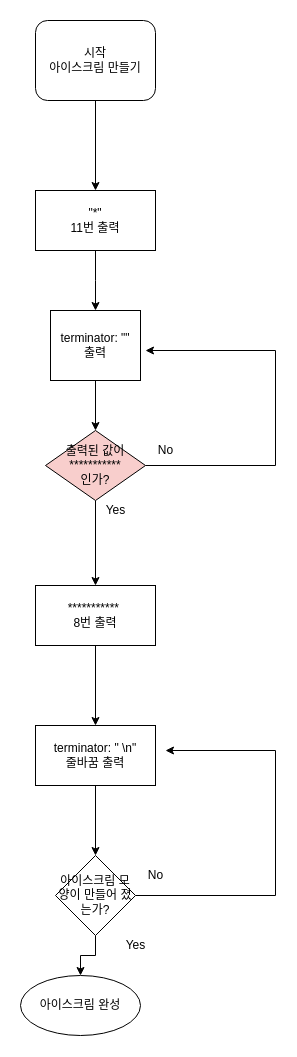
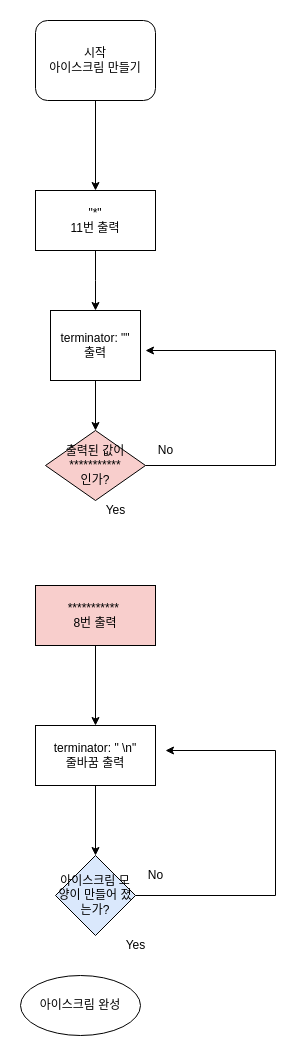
- <mxCell id="6" value="" style="edgeStyle=orthogonalEdgeStyle;rounded=0;orthogonalLoop=1;jettySize=auto;html=1;" edge="1" parent="1" source="8" target="12"><mxGeometry relative="1" as="geometry" /></mxCell>
- <mxCell id="12" value="***********&amp;nbsp;&lt;br&gt;8번 출력" style="whiteSpace=wrap;html=1;" vertex="1" parent="1"><mxGeometry x="35" y="585" width="120" height="60" as="geometry" /></mxCell>
+ <mxCell id="12" value="***********&amp;nbsp;&lt;br&gt;8번 출력" style="whiteSpace=wrap;html=1;fillColor=#f8cecc;" vertex="1" parent="1"><mxGeometry x="35" y="585" width="120" height="60" as="geometry" /></mxCell>
- <mxCell id="19" value="아이스크림 모양이 만들어 졌는가?" style="rhombus;whiteSpace=wrap;html=1;" vertex="1" parent="1"><mxGeometry x="55" y="855" width="80" height="80" as="geometry" /></mxCell>
+ <mxCell id="19" value="아이스크림 모양이 만들어 졌는가?" style="rhombus;whiteSpace=wrap;html=1;fillColor=#dae8fc;" vertex="1" parent="1"><mxGeometry x="55" y="855" width="80" height="80" as="geometry" /></mxCell>
- <mxCell id="18" value="" style="edgeStyle=orthogonalEdgeStyle;rounded=0;orthogonalLoop=1;jettySize=auto;html=1;" edge="1" parent="1" source="19" target="22"><mxGeometry relative="1" as="geometry" /></mxCell>
